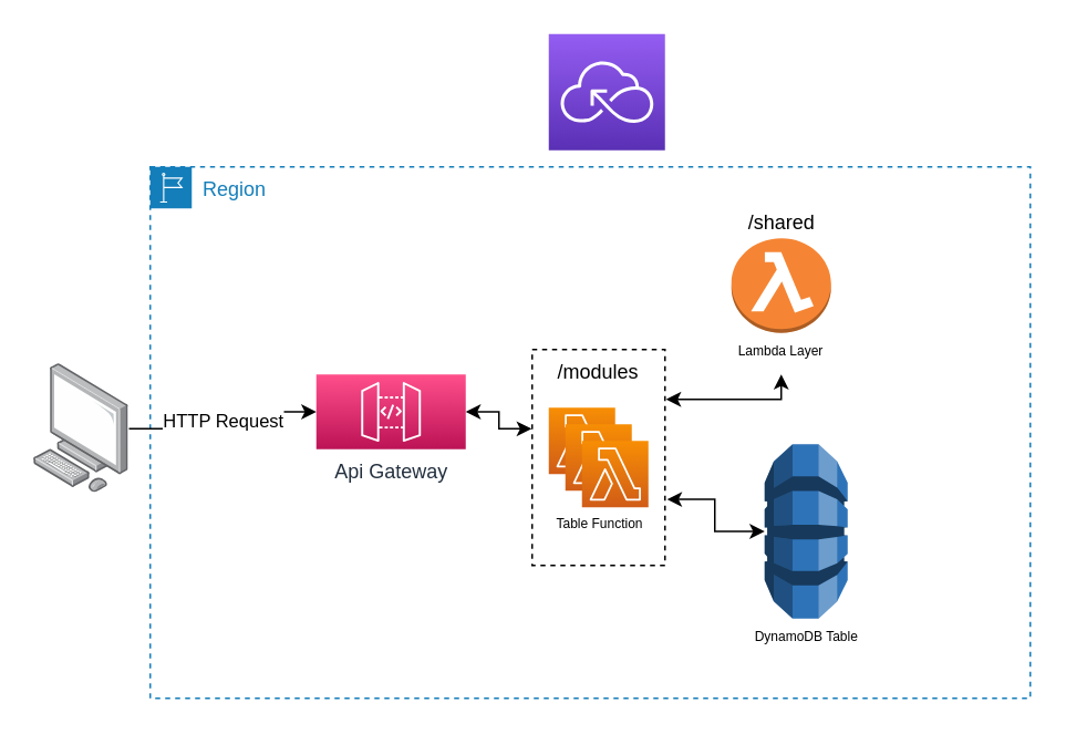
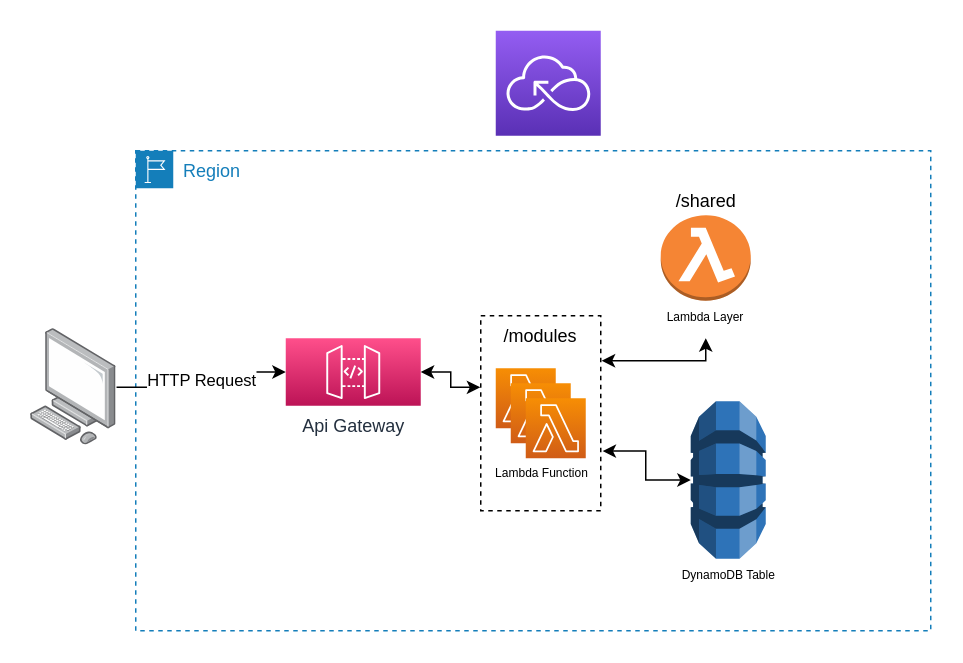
- <mxCell id="12" value="Table Function" style="text;html=1;strokeColor=none;fillColor=none;align=center;verticalAlign=middle;whiteSpace=wrap;rounded=0;dashed=1;fontSize=8;" vertex="1" parent="2"><mxGeometry x="236" y="200" width="70" height="30" as="geometry" /></mxCell>
+ <mxCell id="12" value="Lambda Function" style="text;html=1;strokeColor=none;fillColor=none;align=center;verticalAlign=middle;whiteSpace=wrap;rounded=0;dashed=1;fontSize=8;" vertex="1" parent="2"><mxGeometry x="236" y="200" width="70" height="30" as="geometry" /></mxCell>
